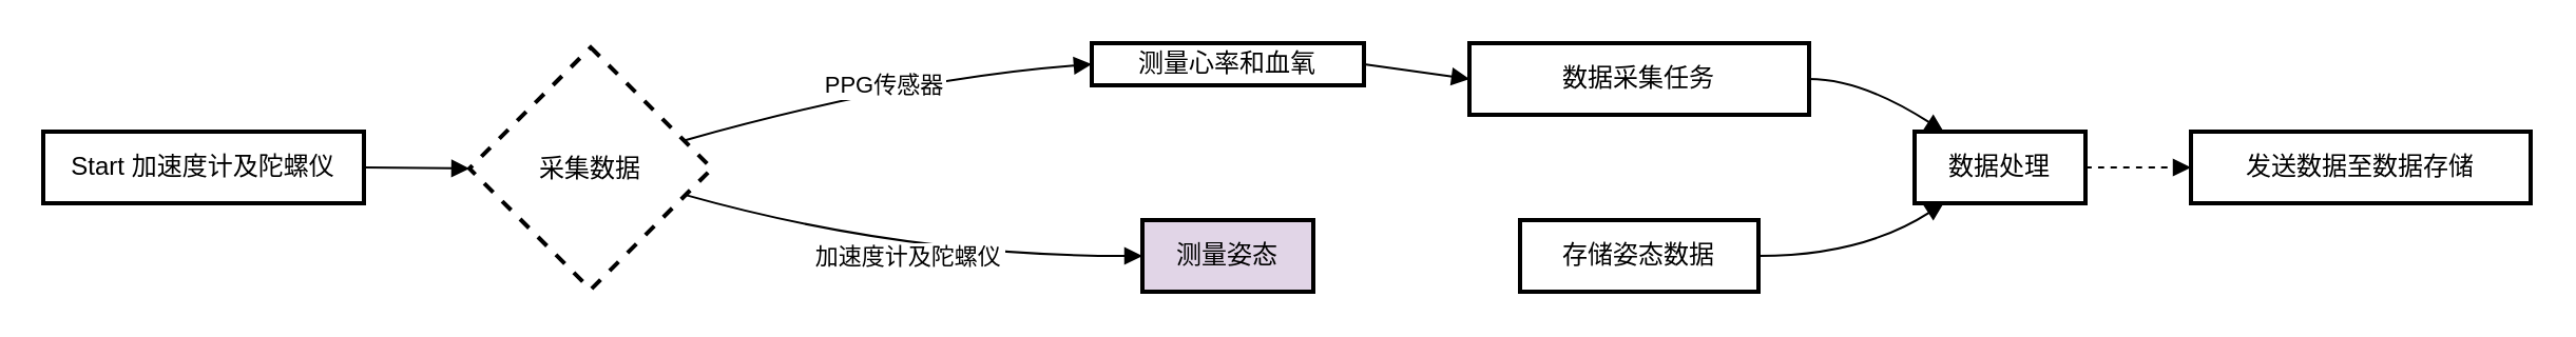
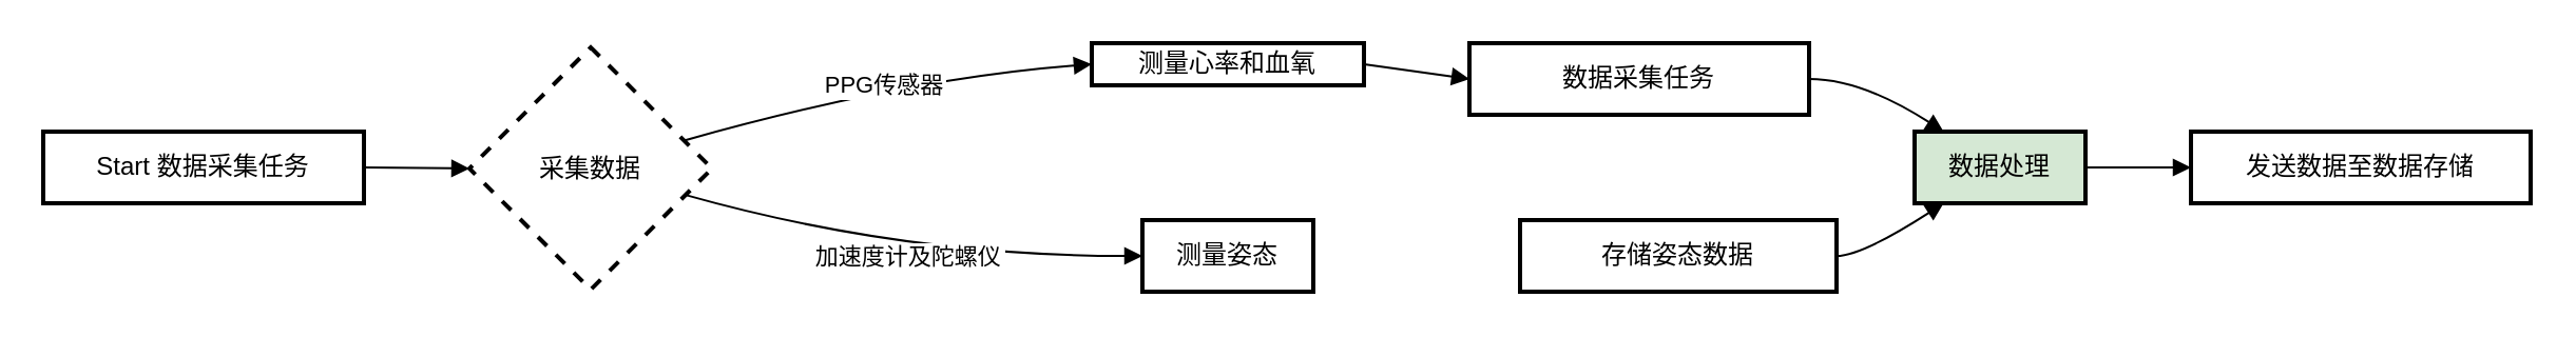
- <mxCell id="2" value="Start 加速度计及陀螺仪" style="whiteSpace=wrap;strokeWidth=2;" vertex="1" parent="1"><mxGeometry y="62" width="152" height="34" as="geometry" x="20" /></mxCell>
+ <mxCell id="2" value="Start 数据采集任务" style="whiteSpace=wrap;strokeWidth=2;" vertex="1" parent="1"><mxGeometry y="62" width="152" height="34" as="geometry" x="20" /></mxCell>
- <mxCell id="8" value="数据处理" style="whiteSpace=wrap;strokeWidth=2;" vertex="1" parent="1"><mxGeometry x="907" y="62" width="81" height="34" as="geometry" /></mxCell>
+ <mxCell id="8" value="数据处理" style="whiteSpace=wrap;strokeWidth=2;fillColor=#d5e8d4;" vertex="1" parent="1"><mxGeometry x="907" y="62" width="81" height="34" as="geometry" /></mxCell>
- <mxCell id="16" value="" style="curved=1;startArrow=none;endArrow=block;exitX=1;exitY=0.5;entryX=0;entryY=0.5;dashed=1;" edge="1" parent="1" source="8" target="9"><mxGeometry relative="1" as="geometry"><Array as="points" /></mxGeometry></mxCell>
+ <mxCell id="16" value="" style="curved=1;startArrow=none;endArrow=block;exitX=1;exitY=0.5;entryX=0;entryY=0.5;" edge="1" parent="1" source="8" target="9"><mxGeometry relative="1" as="geometry"><Array as="points" /></mxGeometry></mxCell>
- <mxCell id="5" value="测量姿态" style="whiteSpace=wrap;strokeWidth=2;fillColor=#e1d5e7;" vertex="1" parent="1"><mxGeometry x="541" y="104" width="81" height="34" as="geometry" /></mxCell>
+ <mxCell id="5" value="测量姿态" style="whiteSpace=wrap;strokeWidth=2;" vertex="1" parent="1"><mxGeometry x="541" y="104" width="81" height="34" as="geometry" /></mxCell>
- <mxCell id="7" value="存储姿态数据" style="whiteSpace=wrap;strokeWidth=2;" vertex="1" parent="1"><mxGeometry x="720" y="104" width="113" height="34" as="geometry" /></mxCell>
+ <mxCell id="7" value="存储姿态数据" style="whiteSpace=wrap;strokeWidth=2;" vertex="1" parent="1"><mxGeometry x="720" y="104" width="150" height="34" as="geometry" /></mxCell>
